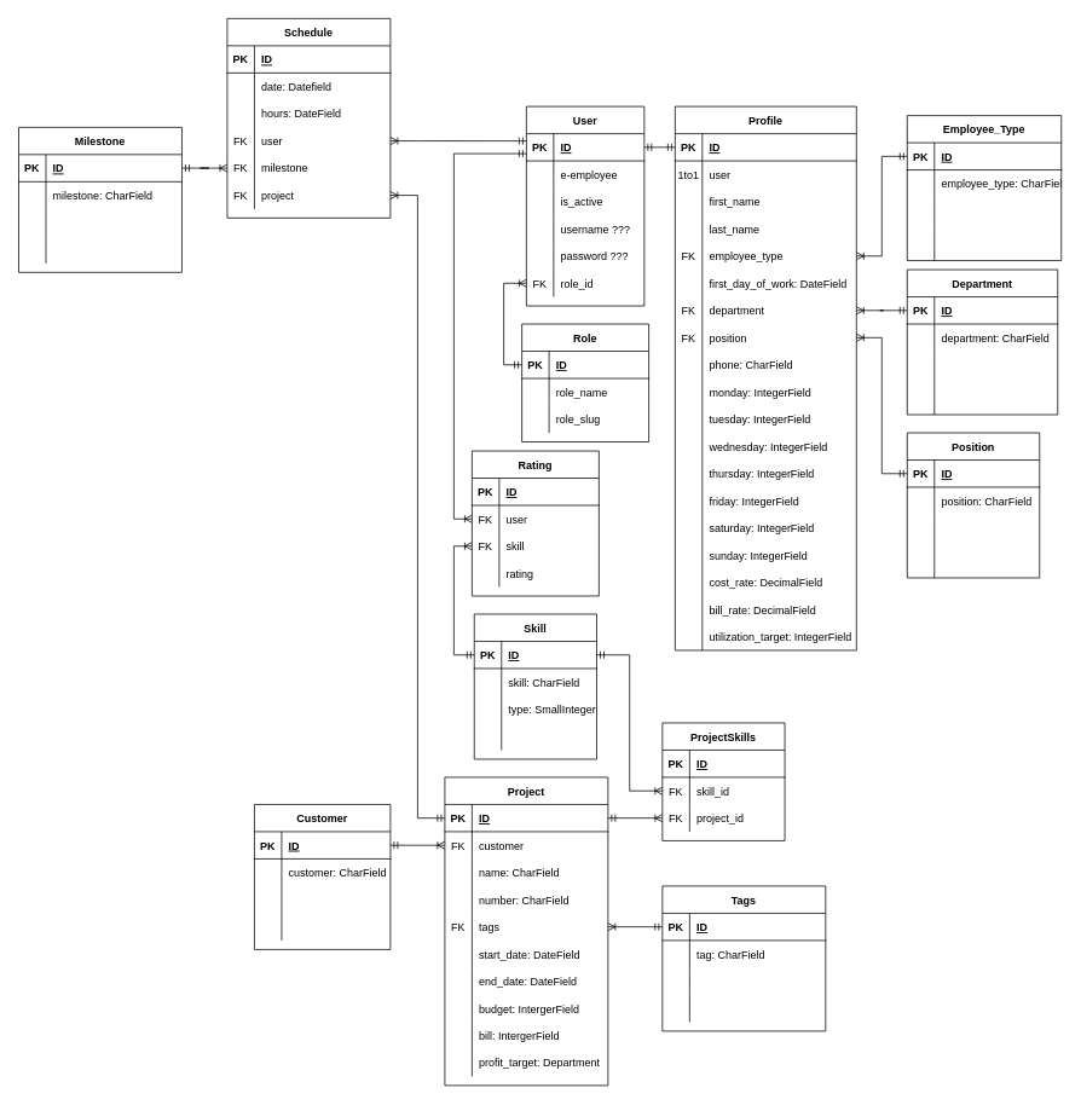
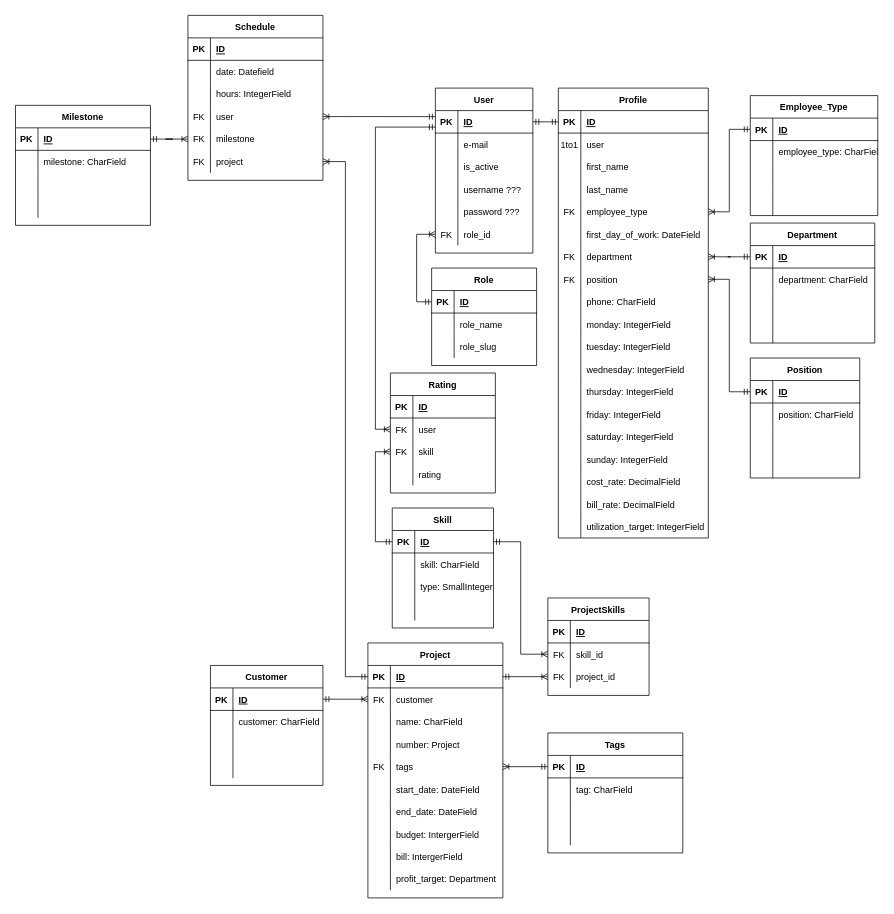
- <mxCell id="212" value="hours: DateField" style="shape=partialRectangle;connectable=0;fillColor=none;top=0;left=0;bottom=0;right=0;align=left;spacingLeft=6;overflow=hidden;" parent="210" vertex="1"><mxGeometry x="30" width="150" height="30" as="geometry"><mxRectangle width="150" height="30" as="alternateBounds" /></mxGeometry></mxCell>
+ <mxCell id="212" value="hours: IntegerField" style="shape=partialRectangle;connectable=0;fillColor=none;top=0;left=0;bottom=0;right=0;align=left;spacingLeft=6;overflow=hidden;" parent="210" vertex="1"><mxGeometry x="30" width="150" height="30" as="geometry"><mxRectangle width="150" height="30" as="alternateBounds" /></mxGeometry></mxCell>
- <mxCell id="66" value="e-employee" style="shape=partialRectangle;connectable=0;fillColor=none;top=0;left=0;bottom=0;right=0;align=left;spacingLeft=6;overflow=hidden;" parent="64" vertex="1"><mxGeometry x="30" width="100" height="30" as="geometry"><mxRectangle width="100" height="30" as="alternateBounds" /></mxGeometry></mxCell>
+ <mxCell id="66" value="e-mail" style="shape=partialRectangle;connectable=0;fillColor=none;top=0;left=0;bottom=0;right=0;align=left;spacingLeft=6;overflow=hidden;" parent="64" vertex="1"><mxGeometry x="30" width="100" height="30" as="geometry"><mxRectangle width="100" height="30" as="alternateBounds" /></mxGeometry></mxCell>
- <mxCell id="171" value="number: CharField" style="shape=partialRectangle;connectable=0;fillColor=none;top=0;left=0;bottom=0;right=0;align=left;spacingLeft=6;overflow=hidden;" parent="169" vertex="1"><mxGeometry x="30" width="150" height="30" as="geometry"><mxRectangle width="150" height="30" as="alternateBounds" /></mxGeometry></mxCell>
+ <mxCell id="171" value="number: Project" style="shape=partialRectangle;connectable=0;fillColor=none;top=0;left=0;bottom=0;right=0;align=left;spacingLeft=6;overflow=hidden;" parent="169" vertex="1"><mxGeometry x="30" width="150" height="30" as="geometry"><mxRectangle width="150" height="30" as="alternateBounds" /></mxGeometry></mxCell>
